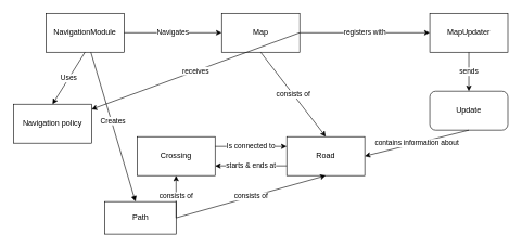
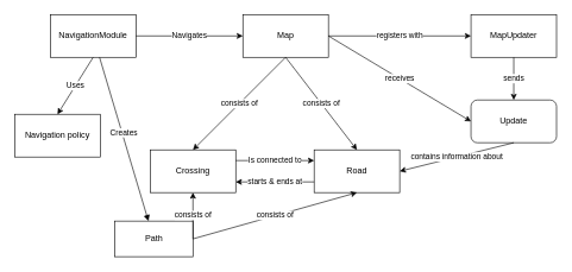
- <mxCell id="9" value="receives" style="endArrow=classic;html=1;rounded=0;exitX=1;exitY=0.5;exitDx=0;exitDy=0;" parent="1" source="2" target="12" edge="1"><mxGeometry width="50" height="50" relative="1" as="geometry"><mxPoint x="530" y="30" as="sourcePoint" /><mxPoint x="620" y="140" as="targetPoint" /></mxGeometry></mxCell>
+ <mxCell id="9" value="receives" style="endArrow=classic;html=1;rounded=0;entryX=0;entryY=0.5;entryDx=0;entryDy=0;exitX=1;exitY=0.5;exitDx=0;exitDy=0;" parent="1" source="2" target="5" edge="1"><mxGeometry width="50" height="50" relative="1" as="geometry"><mxPoint x="530" y="30" as="sourcePoint" /><mxPoint x="620" y="140" as="targetPoint" /></mxGeometry></mxCell>
+ <mxCell id="11" value="consists of" style="endArrow=classic;html=1;rounded=0;exitX=0.5;exitY=1;exitDx=0;exitDy=0;entryX=0.5;entryY=0;entryDx=0;entryDy=0;" parent="1" source="2" target="7" edge="1"><mxGeometry width="50" height="50" relative="1" as="geometry"><mxPoint x="460" y="190" as="sourcePoint" /><mxPoint x="510" y="140" as="targetPoint" /></mxGeometry></mxCell>
